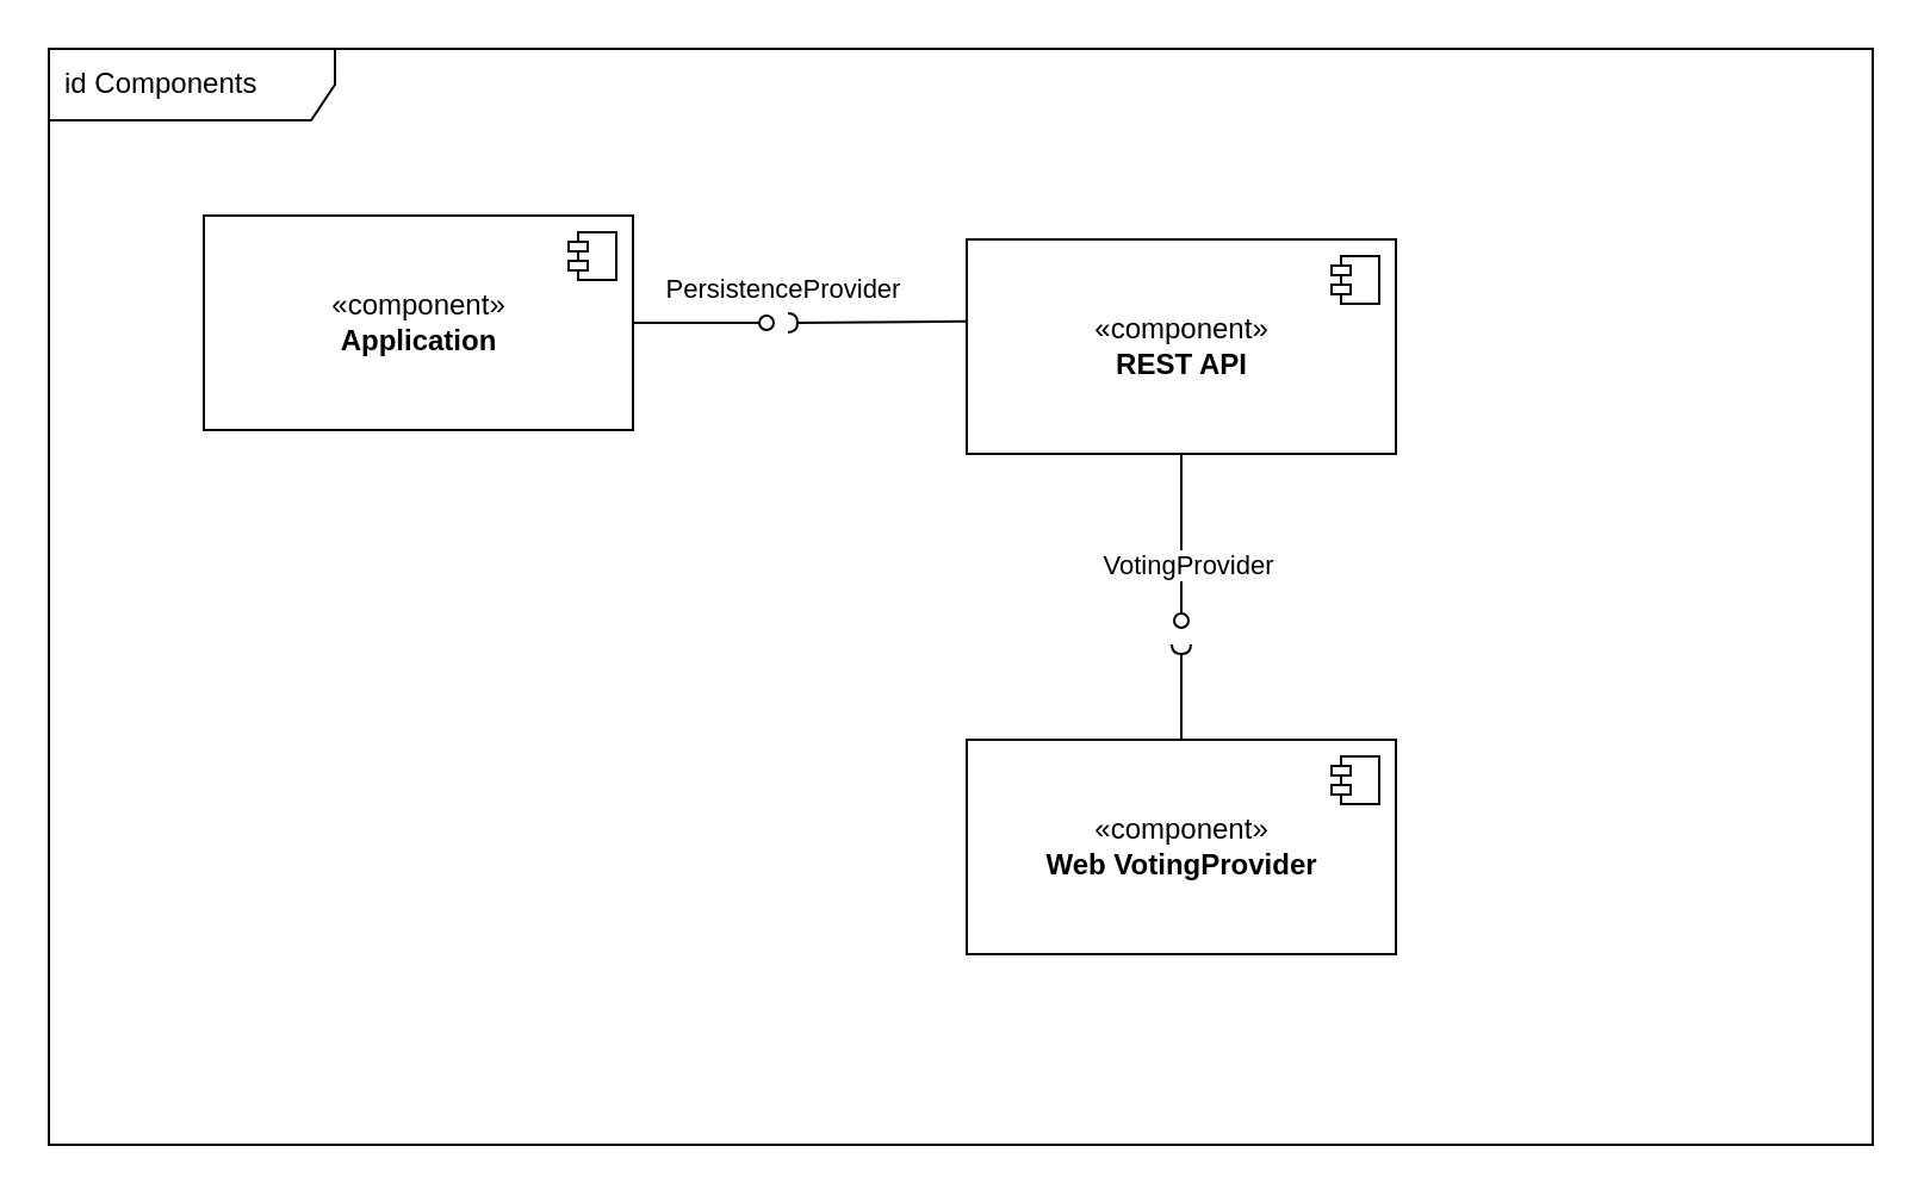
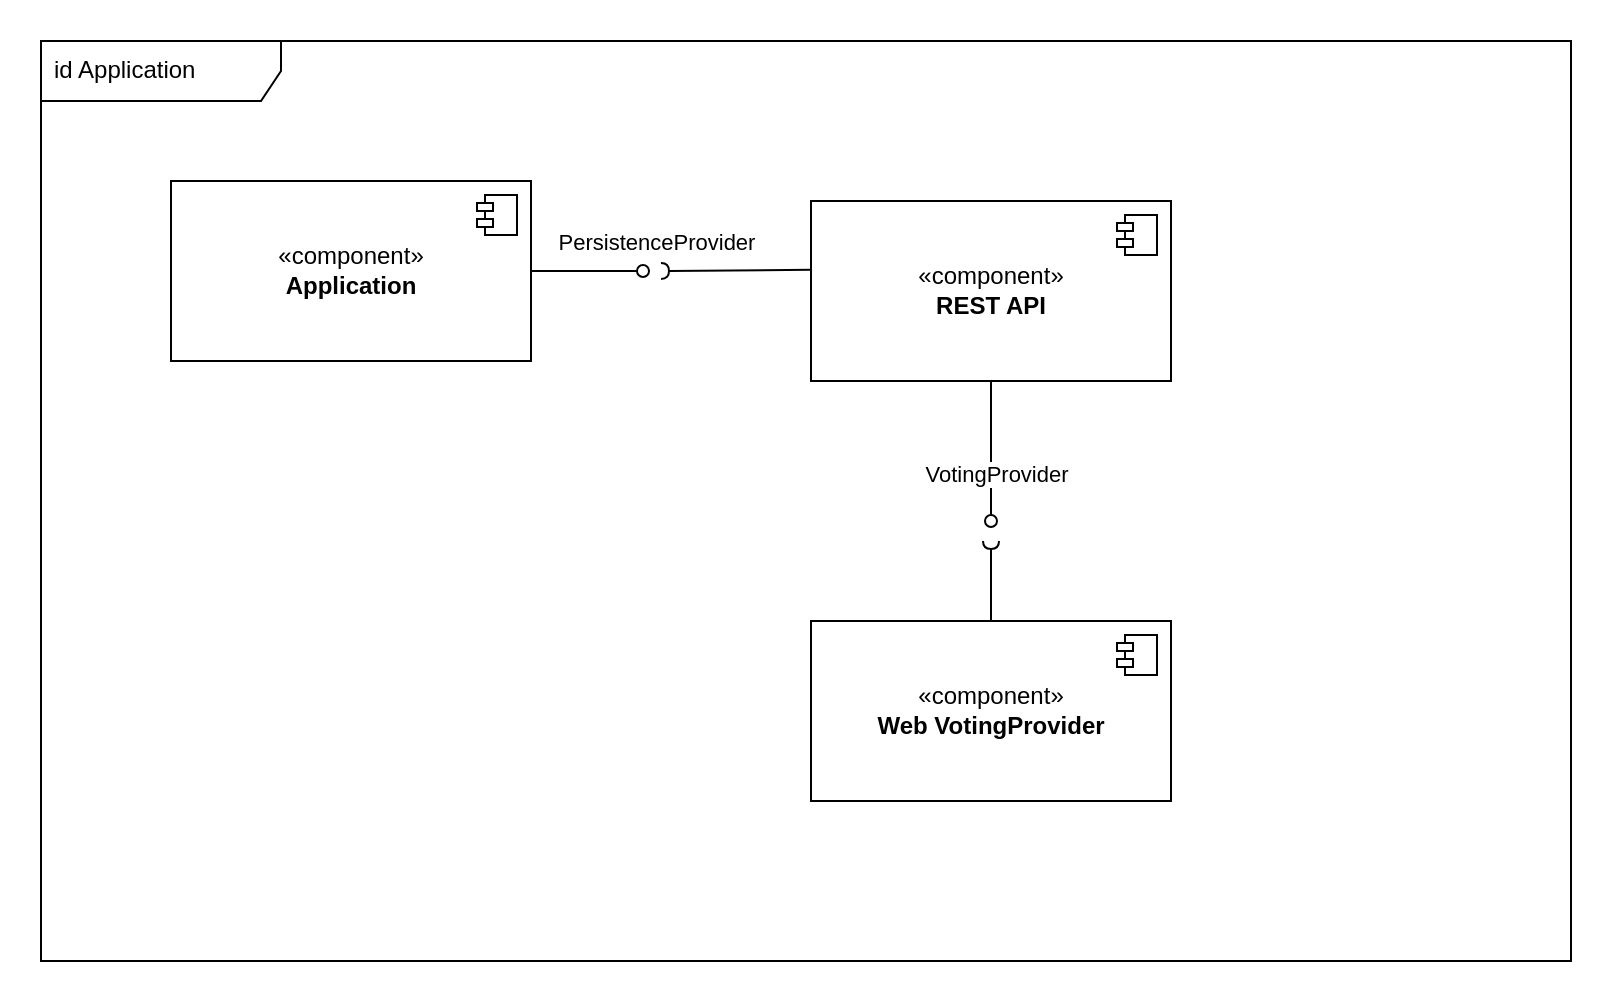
- <mxCell id="2" value="id Components" style="shape=umlFrame;whiteSpace=wrap;html=1;width=120;height=30;boundedLbl=1;verticalAlign=middle;align=left;spacingLeft=5;" parent="1" vertex="1"><mxGeometry x="20" y="20" width="765" height="460" as="geometry" /></mxCell>
+ <mxCell id="2" value="id Application" style="shape=umlFrame;whiteSpace=wrap;html=1;width=120;height=30;boundedLbl=1;verticalAlign=middle;align=left;spacingLeft=5;" parent="1" vertex="1"><mxGeometry x="20" y="20" width="765" height="460" as="geometry" /></mxCell>
